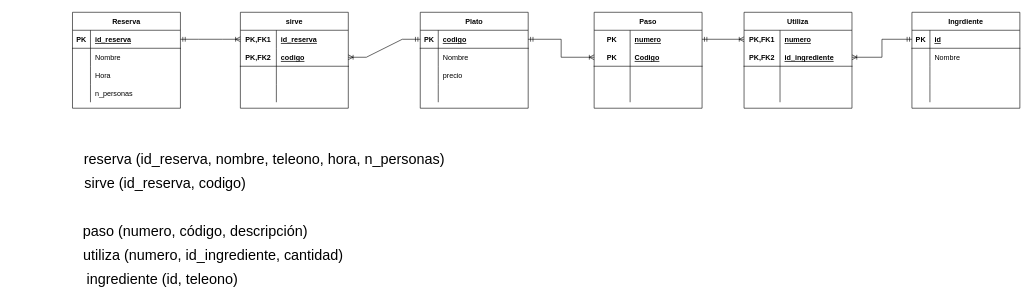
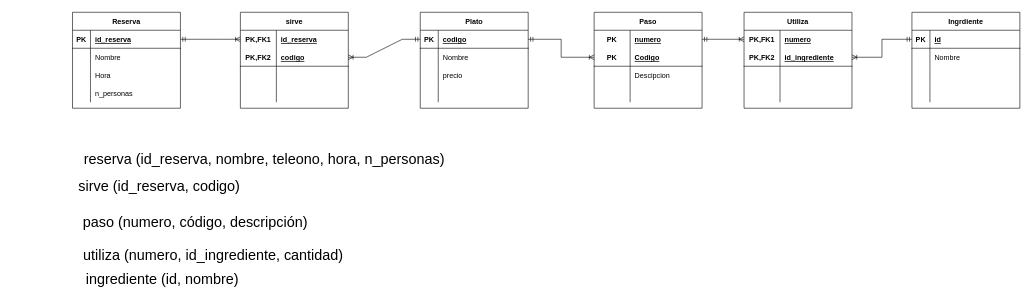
+ <mxCell id="64" value="Descipcion" style="shape=partialRectangle;connectable=0;fillColor=none;top=0;left=0;bottom=0;right=0;align=left;spacingLeft=6;overflow=hidden;" vertex="1" parent="62"><mxGeometry x="60" width="120" height="30" as="geometry"><mxRectangle width="120" height="30" as="alternateBounds" /></mxGeometry></mxCell>
- <mxCell id="85" value="&lt;span style=&quot;font-size: 24px&quot;&gt;sirve (id_reserva, codigo)&lt;/span&gt;" style="text;html=1;strokeColor=none;fillColor=none;align=center;verticalAlign=middle;whiteSpace=wrap;rounded=0;" vertex="1" parent="1"><mxGeometry x="30" y="290" width="490" height="30" as="geometry" /></mxCell>
+ <mxCell id="85" value="&lt;span style=&quot;font-size: 24px&quot;&gt;sirve (id_reserva, codigo)&lt;/span&gt;" style="text;html=1;strokeColor=none;fillColor=none;align=center;verticalAlign=middle;whiteSpace=wrap;rounded=0;" vertex="1" parent="1"><mxGeometry x="20" y="295" width="490" height="30" as="geometry" /></mxCell>
- <mxCell id="86" value="&lt;span style=&quot;font-size: 24px&quot;&gt;paso (numero, código, descripción)&lt;/span&gt;" style="text;html=1;strokeColor=none;fillColor=none;align=center;verticalAlign=middle;whiteSpace=wrap;rounded=0;" vertex="1" parent="1"><mxGeometry x="80" y="370" width="490" height="30" as="geometry" /></mxCell>
+ <mxCell id="86" value="&lt;span style=&quot;font-size: 24px&quot;&gt;paso (numero, código, descripción)&lt;/span&gt;" style="text;html=1;strokeColor=none;fillColor=none;align=center;verticalAlign=middle;whiteSpace=wrap;rounded=0;" vertex="1" parent="1"><mxGeometry x="80" y="355" width="490" height="30" as="geometry" /></mxCell>
- <mxCell id="88" value="&lt;span style=&quot;font-size: 24px&quot;&gt;ingrediente (id, teleono)&lt;/span&gt;" style="text;html=1;strokeColor=none;fillColor=none;align=center;verticalAlign=middle;whiteSpace=wrap;rounded=0;" vertex="1" parent="1"><mxGeometry x="20" y="450" width="500" height="30" as="geometry" /></mxCell>
+ <mxCell id="88" value="&lt;span style=&quot;font-size: 24px&quot;&gt;ingrediente (id, nombre)&lt;/span&gt;" style="text;html=1;strokeColor=none;fillColor=none;align=center;verticalAlign=middle;whiteSpace=wrap;rounded=0;" vertex="1" parent="1"><mxGeometry x="20" y="450" width="500" height="30" as="geometry" /></mxCell>
